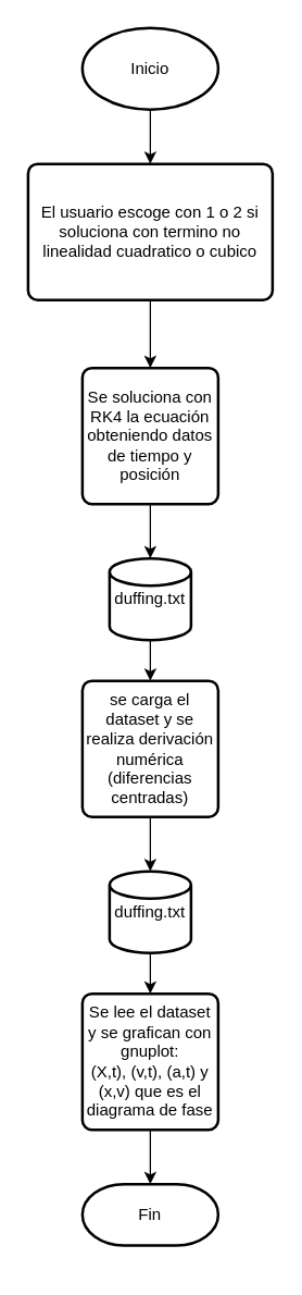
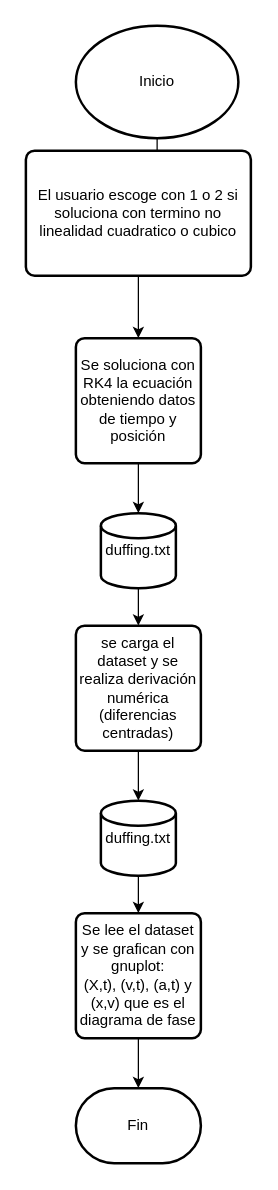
- <mxCell id="3" value="Inicio" style="strokeWidth=2;html=1;shape=mxgraph.flowchart.start_1;whiteSpace=wrap;" vertex="1" parent="1"><mxGeometry x="60" y="20" width="100" height="60" as="geometry" /></mxCell>
+ <mxCell id="3" value="Inicio" style="strokeWidth=2;html=1;shape=mxgraph.flowchart.start_1;whiteSpace=wrap;" vertex="1" parent="1"><mxGeometry x="60" y="20" width="130" height="90" as="geometry" /></mxCell>
- <mxCell id="4" value="Fin" style="strokeWidth=2;html=1;shape=mxgraph.flowchart.terminator;whiteSpace=wrap;" vertex="1" parent="1"><mxGeometry x="60" y="870" width="100" height="45" as="geometry" /></mxCell>
+ <mxCell id="4" value="Fin" style="strokeWidth=2;html=1;shape=mxgraph.flowchart.terminator;whiteSpace=wrap;" vertex="1" parent="1"><mxGeometry x="60" y="870" width="100" height="60" as="geometry" /></mxCell>
